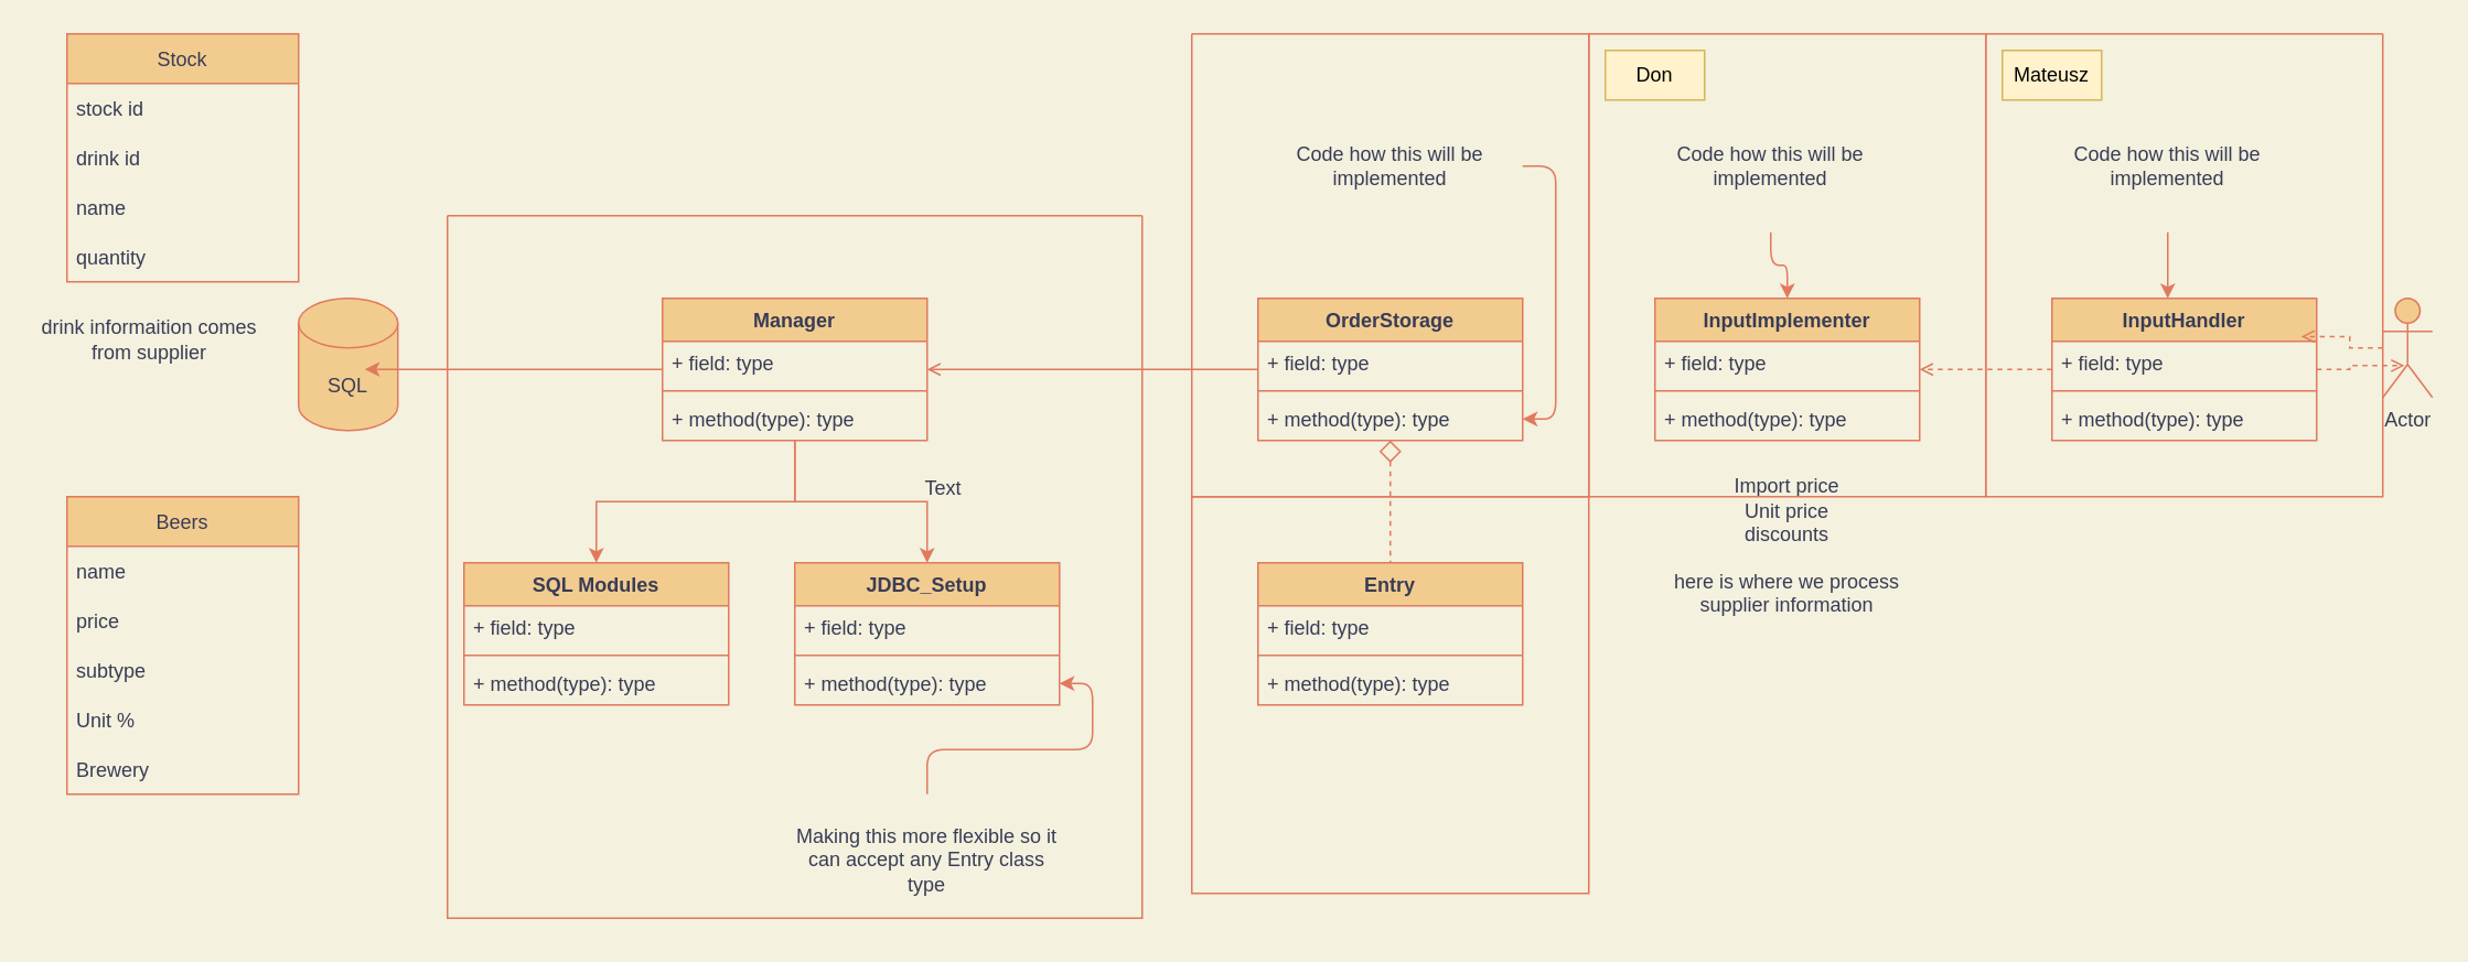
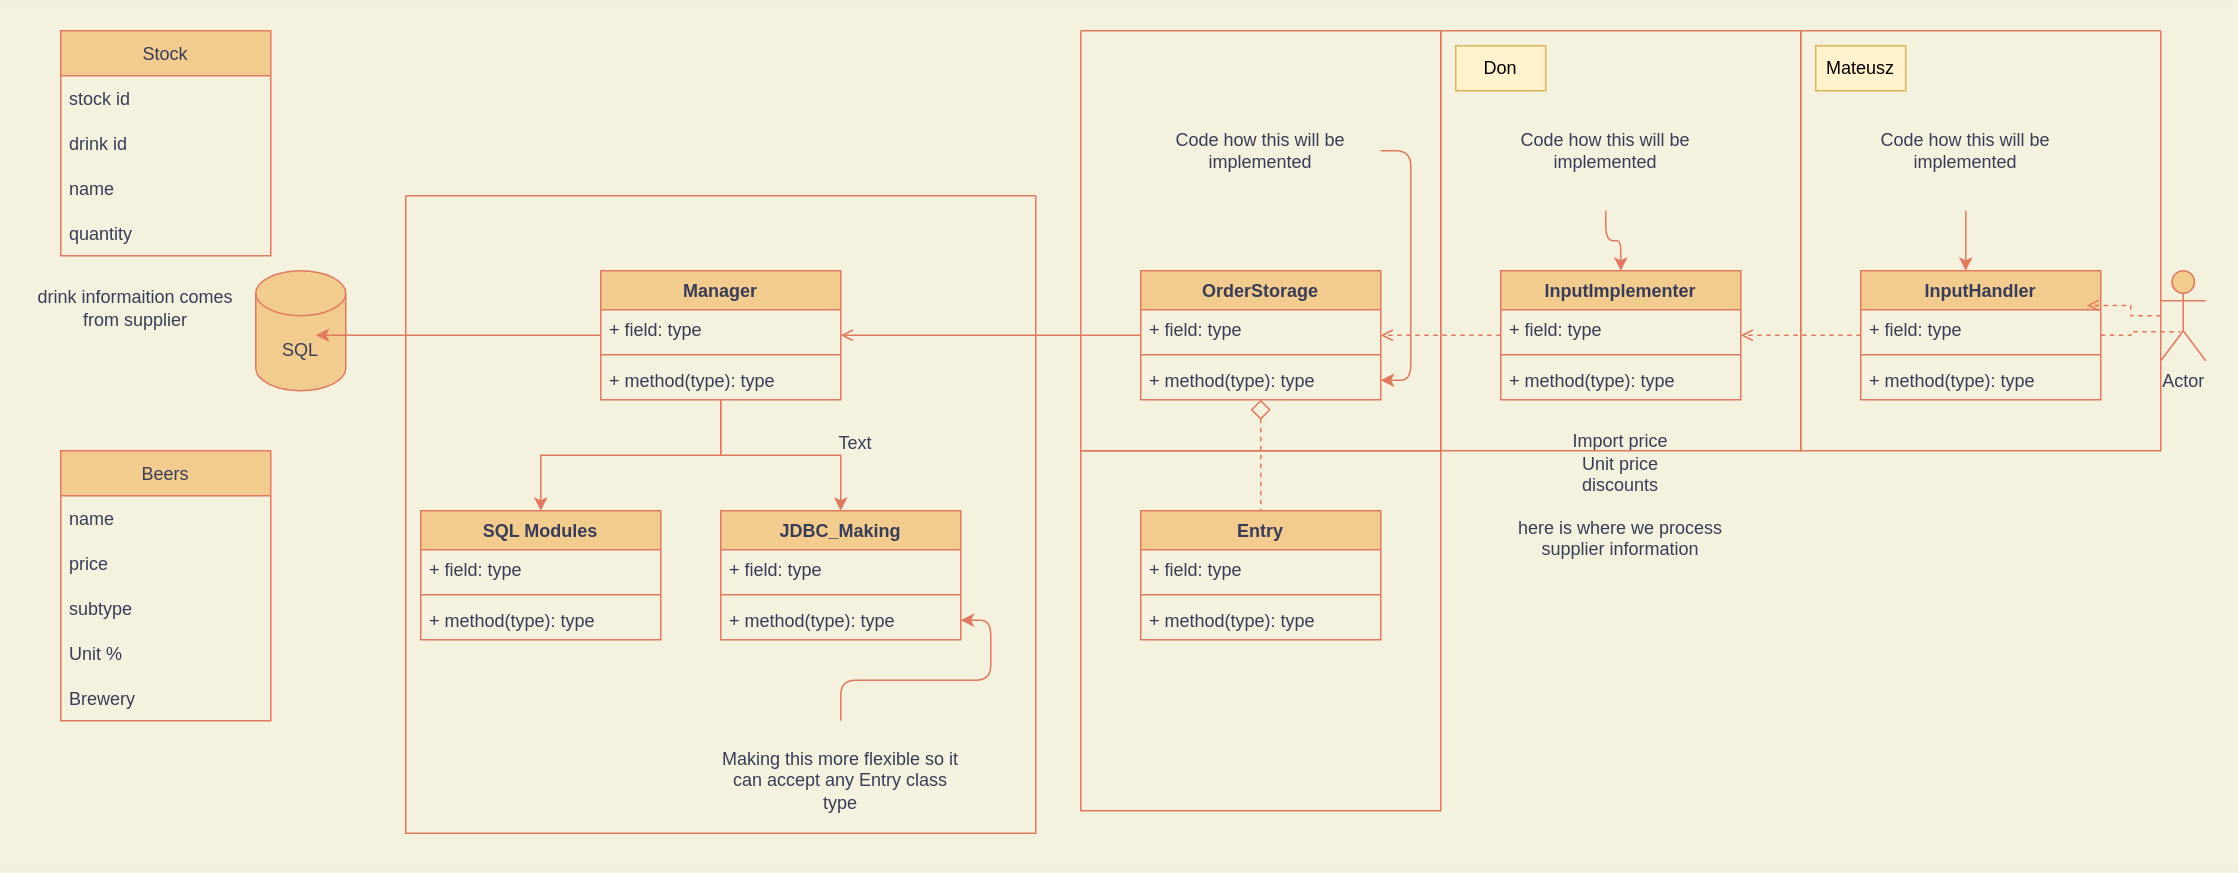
- <mxCell id="2" value="SQL" style="shape=cylinder3;whiteSpace=wrap;html=1;boundedLbl=1;backgroundOutline=1;size=15;fillColor=#F2CC8F;strokeColor=#E07A5F;fontColor=#393C56;" parent="1" vertex="1"><mxGeometry x="180" y="180" width="60" height="80" as="geometry" /></mxCell>
+ <mxCell id="2" value="SQL" style="shape=cylinder3;whiteSpace=wrap;html=1;boundedLbl=1;backgroundOutline=1;size=15;fillColor=#F2CC8F;strokeColor=#E07A5F;fontColor=#393C56;" parent="1" vertex="1"><mxGeometry x="170" y="180" width="60" height="80" as="geometry" /></mxCell>
- <mxCell id="24" style="edgeStyle=orthogonalEdgeStyle;rounded=0;orthogonalLoop=1;jettySize=auto;html=1;entryX=0.437;entryY=0.679;entryDx=0;entryDy=0;entryPerimeter=0;dashed=1;startArrow=none;startFill=0;endArrow=open;endFill=0;startSize=11;labelBackgroundColor=#F4F1DE;strokeColor=#E07A5F;fontColor=#393C56;" parent="1" source="26" target="35" edge="1"><mxGeometry relative="1" as="geometry" /></mxCell>
+ <mxCell id="24" style="edgeStyle=orthogonalEdgeStyle;rounded=0;orthogonalLoop=1;jettySize=auto;html=1;entryX=0.437;entryY=0.679;entryDx=0;entryDy=0;entryPerimeter=0;dashed=1;startArrow=none;startFill=0;endArrow=none;endFill=0;startSize=11;labelBackgroundColor=#F4F1DE;strokeColor=#E07A5F;fontColor=#393C56;" parent="1" source="26" target="35" edge="1"><mxGeometry relative="1" as="geometry" /></mxCell>
+ <mxCell id="36" style="edgeStyle=orthogonalEdgeStyle;rounded=0;orthogonalLoop=1;jettySize=auto;html=1;dashed=1;startArrow=none;startFill=0;endArrow=open;endFill=0;startSize=11;labelBackgroundColor=#F4F1DE;strokeColor=#E07A5F;fontColor=#393C56;" parent="1" source="37" target="20" edge="1"><mxGeometry relative="1" as="geometry" /></mxCell>
- <mxCell id="14" value="JDBC_Setup" style="swimlane;fontStyle=1;align=center;verticalAlign=top;childLayout=stackLayout;horizontal=1;startSize=26;horizontalStack=0;resizeParent=1;resizeParentMax=0;resizeLast=0;collapsible=1;marginBottom=0;fillColor=#F2CC8F;strokeColor=#E07A5F;fontColor=#393C56;" parent="1" vertex="1"><mxGeometry x="480" y="340" width="160" height="86" as="geometry" /></mxCell>
+ <mxCell id="14" value="JDBC_Making" style="swimlane;fontStyle=1;align=center;verticalAlign=top;childLayout=stackLayout;horizontal=1;startSize=26;horizontalStack=0;resizeParent=1;resizeParentMax=0;resizeLast=0;collapsible=1;marginBottom=0;fillColor=#F2CC8F;strokeColor=#E07A5F;fontColor=#393C56;" parent="1" vertex="1"><mxGeometry x="480" y="340" width="160" height="86" as="geometry" /></mxCell>
